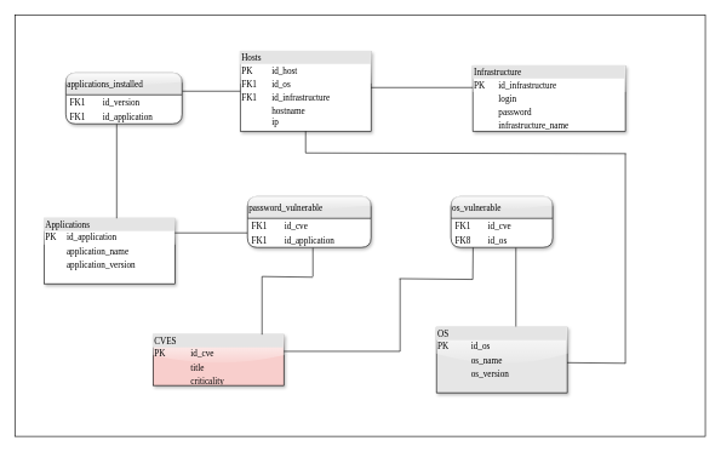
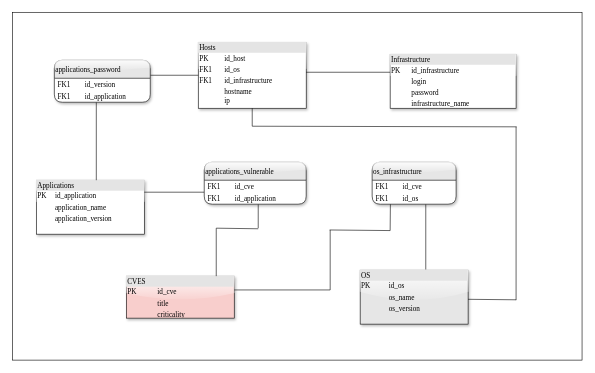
- <mxCell id="30" value="applications_installed" style="swimlane;fontStyle=0;childLayout=stackLayout;horizontal=1;startSize=30;horizontalStack=0;resizeParent=1;resizeParentMax=0;resizeLast=0;collapsible=1;marginBottom=0;rounded=1;shadow=1;glass=1;sketch=0;fontFamily=Verdana;strokeWidth=1;align=left;swimlaneFillColor=#FFFFFF;fillColor=#E6E6E6;" parent="1" vertex="1"><mxGeometry x="90" y="100" width="160" height="70" as="geometry" /></mxCell>
+ <mxCell id="30" value="applications_password" style="swimlane;fontStyle=0;childLayout=stackLayout;horizontal=1;startSize=30;horizontalStack=0;resizeParent=1;resizeParentMax=0;resizeLast=0;collapsible=1;marginBottom=0;rounded=1;shadow=1;glass=1;sketch=0;fontFamily=Verdana;strokeWidth=1;align=left;swimlaneFillColor=#FFFFFF;fillColor=#E6E6E6;" parent="1" vertex="1"><mxGeometry x="90" y="100" width="160" height="70" as="geometry" /></mxCell>
- <mxCell id="27" value="password_vulnerable" style="swimlane;fontStyle=0;childLayout=stackLayout;horizontal=1;startSize=30;horizontalStack=0;resizeParent=1;resizeParentMax=0;resizeLast=0;collapsible=1;marginBottom=0;rounded=1;shadow=1;glass=1;sketch=0;fontFamily=Verdana;strokeWidth=1;align=left;swimlaneFillColor=#FFFFFF;fillColor=#E6E6E6;" parent="1" vertex="1"><mxGeometry x="340" y="270" width="170" height="70" as="geometry"><mxRectangle x="350" y="270" width="170" height="30" as="alternateBounds" /></mxGeometry></mxCell>
+ <mxCell id="27" value="applications_vulnerable" style="swimlane;fontStyle=0;childLayout=stackLayout;horizontal=1;startSize=30;horizontalStack=0;resizeParent=1;resizeParentMax=0;resizeLast=0;collapsible=1;marginBottom=0;rounded=1;shadow=1;glass=1;sketch=0;fontFamily=Verdana;strokeWidth=1;align=left;swimlaneFillColor=#FFFFFF;fillColor=#E6E6E6;" parent="1" vertex="1"><mxGeometry x="340" y="270" width="170" height="70" as="geometry"><mxRectangle x="350" y="270" width="170" height="30" as="alternateBounds" /></mxGeometry></mxCell>
- <mxCell id="24" value="os_vulnerable" style="swimlane;fontStyle=0;childLayout=stackLayout;horizontal=1;startSize=30;horizontalStack=0;resizeParent=1;resizeParentMax=0;resizeLast=0;collapsible=1;marginBottom=0;rounded=1;shadow=1;glass=1;sketch=0;fontFamily=Verdana;strokeWidth=1;align=left;swimlaneFillColor=#FFFFFF;fillColor=#E6E6E6;" parent="1" vertex="1"><mxGeometry x="620" y="270" width="140" height="70" as="geometry" /></mxCell>
+ <mxCell id="24" value="os_infrastructure" style="swimlane;fontStyle=0;childLayout=stackLayout;horizontal=1;startSize=30;horizontalStack=0;resizeParent=1;resizeParentMax=0;resizeLast=0;collapsible=1;marginBottom=0;rounded=1;shadow=1;glass=1;sketch=0;fontFamily=Verdana;strokeWidth=1;align=left;swimlaneFillColor=#FFFFFF;fillColor=#E6E6E6;" parent="1" vertex="1"><mxGeometry x="620" y="270" width="140" height="70" as="geometry" /></mxCell>
- <mxCell id="26" value="FK8        id_os" style="text;strokeColor=none;fillColor=none;align=left;verticalAlign=middle;spacingLeft=4;spacingRight=4;overflow=hidden;points=[[0,0.5],[1,0.5]];portConstraint=eastwest;rotatable=0;rounded=1;shadow=0;glass=1;sketch=0;fontFamily=Verdana;" parent="24" vertex="1"><mxGeometry y="50" width="140" height="20" as="geometry" /></mxCell>
+ <mxCell id="26" value="FK1        id_os" style="text;strokeColor=none;fillColor=none;align=left;verticalAlign=middle;spacingLeft=4;spacingRight=4;overflow=hidden;points=[[0,0.5],[1,0.5]];portConstraint=eastwest;rotatable=0;rounded=1;shadow=0;glass=1;sketch=0;fontFamily=Verdana;" parent="24" vertex="1"><mxGeometry y="50" width="140" height="20" as="geometry" /></mxCell>
